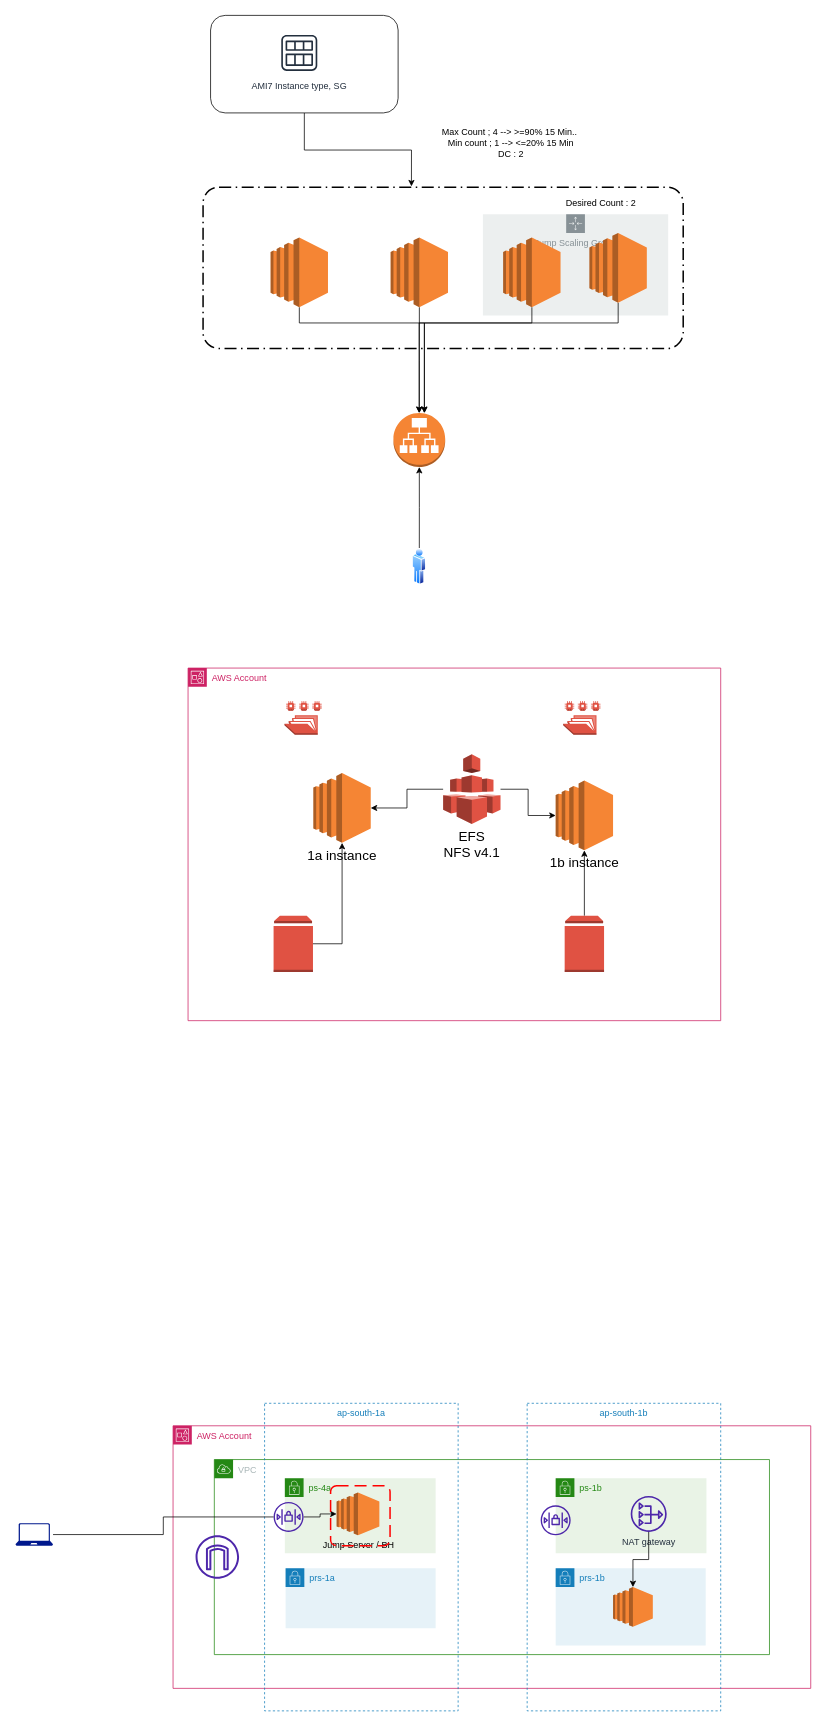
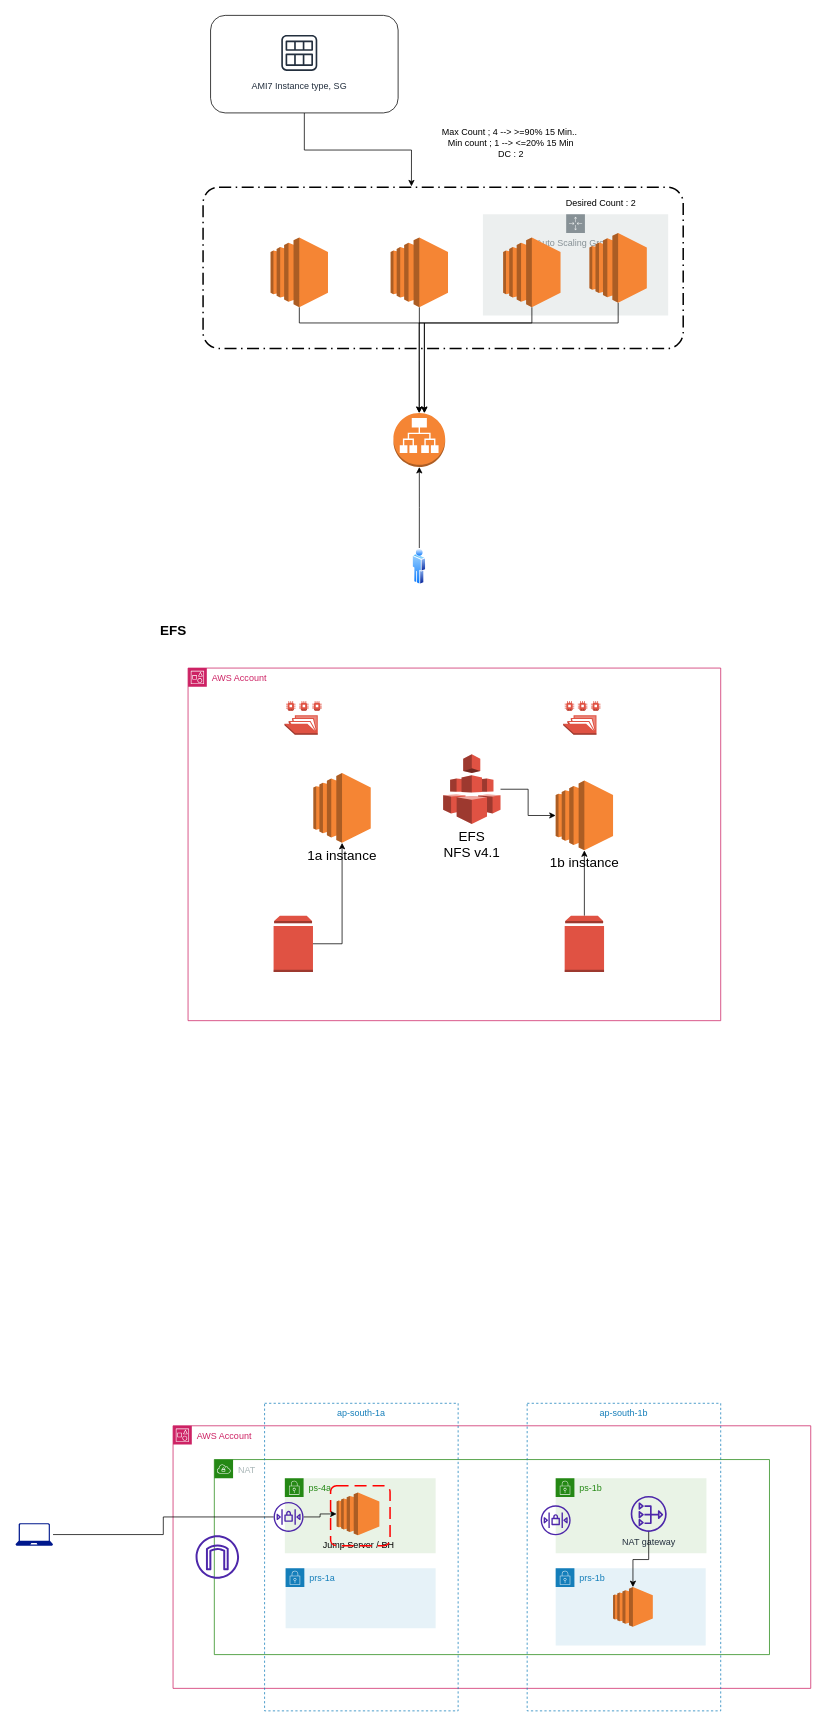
- <mxCell id="4" value="Jump Scaling Group" style="sketch=0;outlineConnect=0;gradientColor=none;html=1;whiteSpace=wrap;fontSize=12;fontStyle=0;shape=mxgraph.aws4.groupCenter;grIcon=mxgraph.aws4.group_auto_scaling_group;grStroke=0;strokeColor=#879196;fillColor=#ECEFEF;verticalAlign=top;align=center;fontColor=#879196;dashed=0;spacingTop=25;" parent="1" vertex="1"><mxGeometry x="643" y="285" width="247" height="135" as="geometry" /></mxCell>
+ <mxCell id="4" value="Auto Scaling Group" style="sketch=0;outlineConnect=0;gradientColor=none;html=1;whiteSpace=wrap;fontSize=12;fontStyle=0;shape=mxgraph.aws4.groupCenter;grIcon=mxgraph.aws4.group_auto_scaling_group;grStroke=0;strokeColor=#879196;fillColor=#ECEFEF;verticalAlign=top;align=center;fontColor=#879196;dashed=0;spacingTop=25;" parent="1" vertex="1"><mxGeometry x="643" y="285" width="247" height="135" as="geometry" /></mxCell>
+ <mxCell id="20" value="&lt;b&gt;&lt;font style=&quot;font-size: 18px;&quot;&gt;EFS&lt;/font&gt;&lt;/b&gt;" style="text;html=1;align=center;verticalAlign=middle;resizable=0;points=[];autosize=1;strokeColor=none;fillColor=none;" parent="1" vertex="1"><mxGeometry x="200" y="820" width="60" height="40" as="geometry" /></mxCell>
- <mxCell id="24" style="edgeStyle=orthogonalEdgeStyle;rounded=0;orthogonalLoop=1;jettySize=auto;html=1;fontSize=18;" parent="21" source="26" target="22" edge="1"><mxGeometry relative="1" as="geometry" /></mxCell>
- <mxCell id="34" value="VPC" style="points=[[0,0],[0.25,0],[0.5,0],[0.75,0],[1,0],[1,0.25],[1,0.5],[1,0.75],[1,1],[0.75,1],[0.5,1],[0.25,1],[0,1],[0,0.75],[0,0.5],[0,0.25]];outlineConnect=0;gradientColor=none;html=1;whiteSpace=wrap;fontSize=12;fontStyle=0;container=1;pointerEvents=0;collapsible=0;recursiveResize=0;shape=mxgraph.aws4.group;grIcon=mxgraph.aws4.group_vpc;strokeColor=#248814;fillColor=none;verticalAlign=top;align=left;spacingLeft=30;fontColor=#AAB7B8;dashed=0;" parent="33" vertex="1"><mxGeometry x="55" y="45" width="740" height="260" as="geometry" /></mxCell>
+ <mxCell id="34" value="NAT" style="points=[[0,0],[0.25,0],[0.5,0],[0.75,0],[1,0],[1,0.25],[1,0.5],[1,0.75],[1,1],[0.75,1],[0.5,1],[0.25,1],[0,1],[0,0.75],[0,0.5],[0,0.25]];outlineConnect=0;gradientColor=none;html=1;whiteSpace=wrap;fontSize=12;fontStyle=0;container=1;pointerEvents=0;collapsible=0;recursiveResize=0;shape=mxgraph.aws4.group;grIcon=mxgraph.aws4.group_vpc;strokeColor=#248814;fillColor=none;verticalAlign=top;align=left;spacingLeft=30;fontColor=#AAB7B8;dashed=0;" parent="33" vertex="1"><mxGeometry x="55" y="45" width="740" height="260" as="geometry" /></mxCell>
